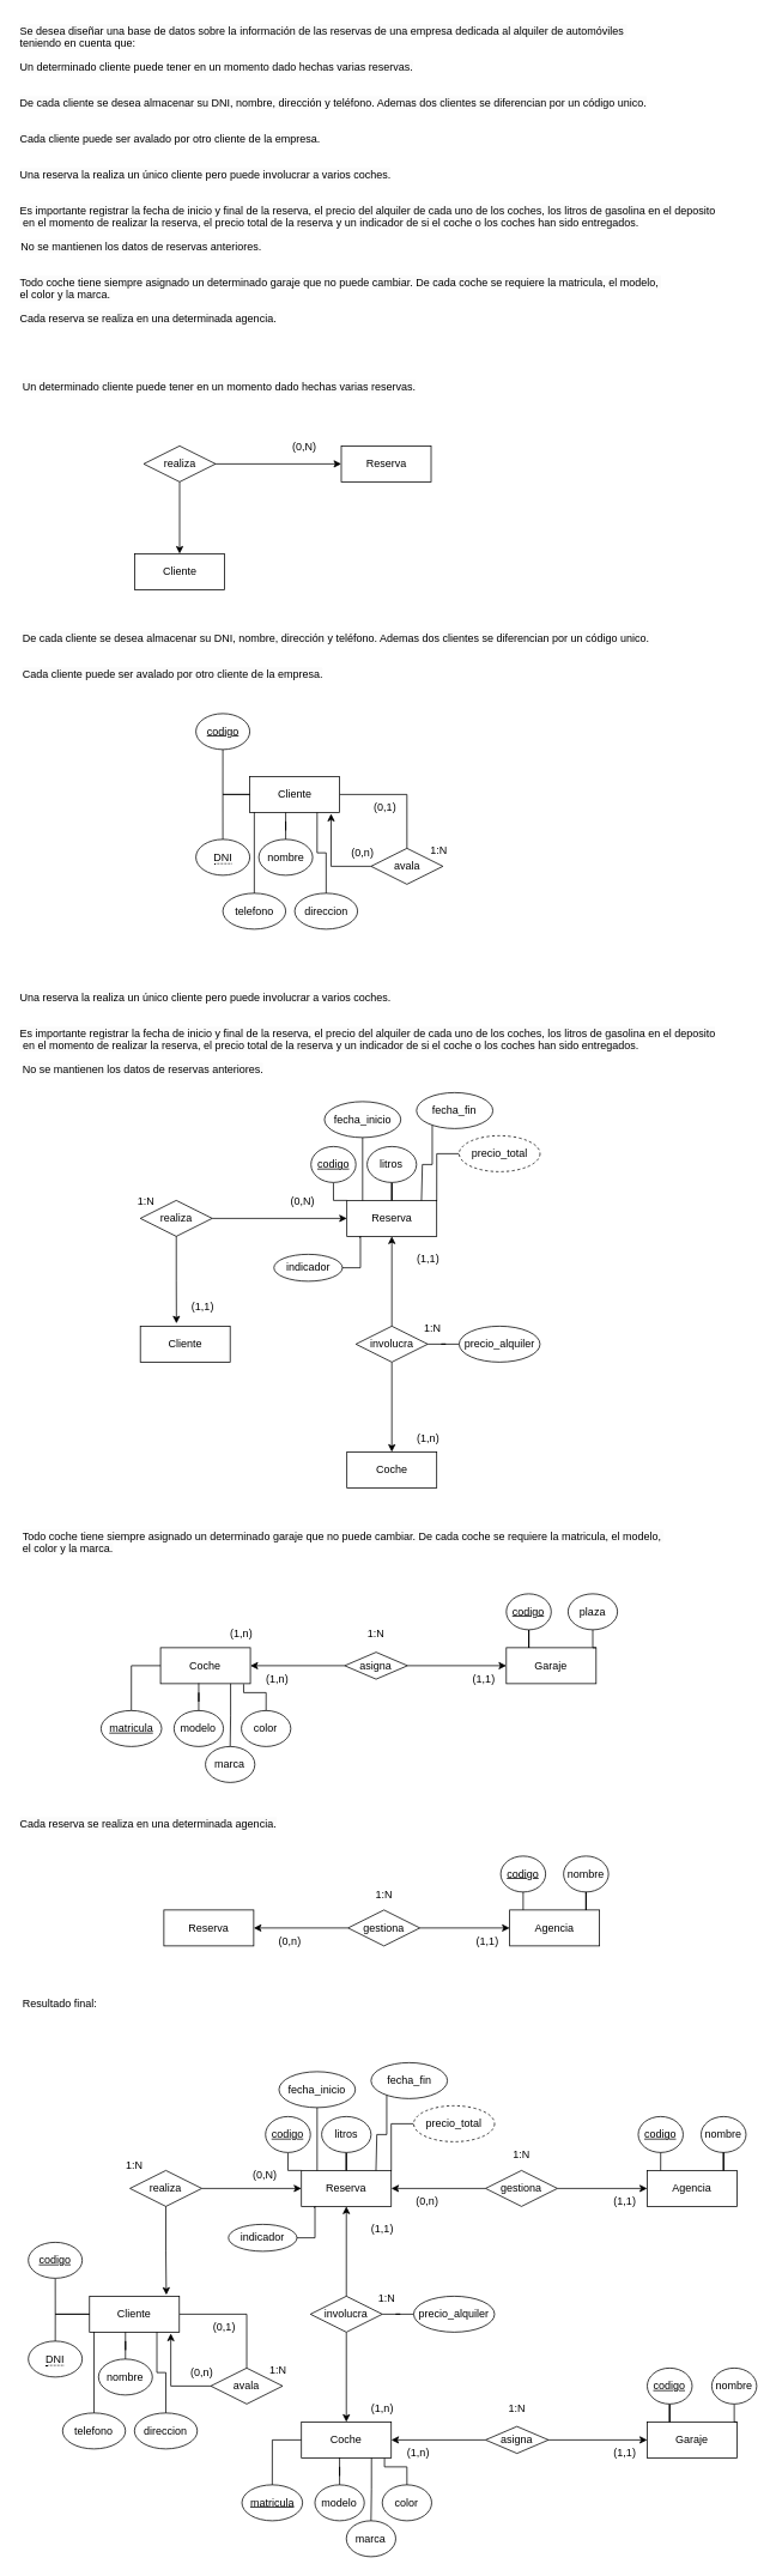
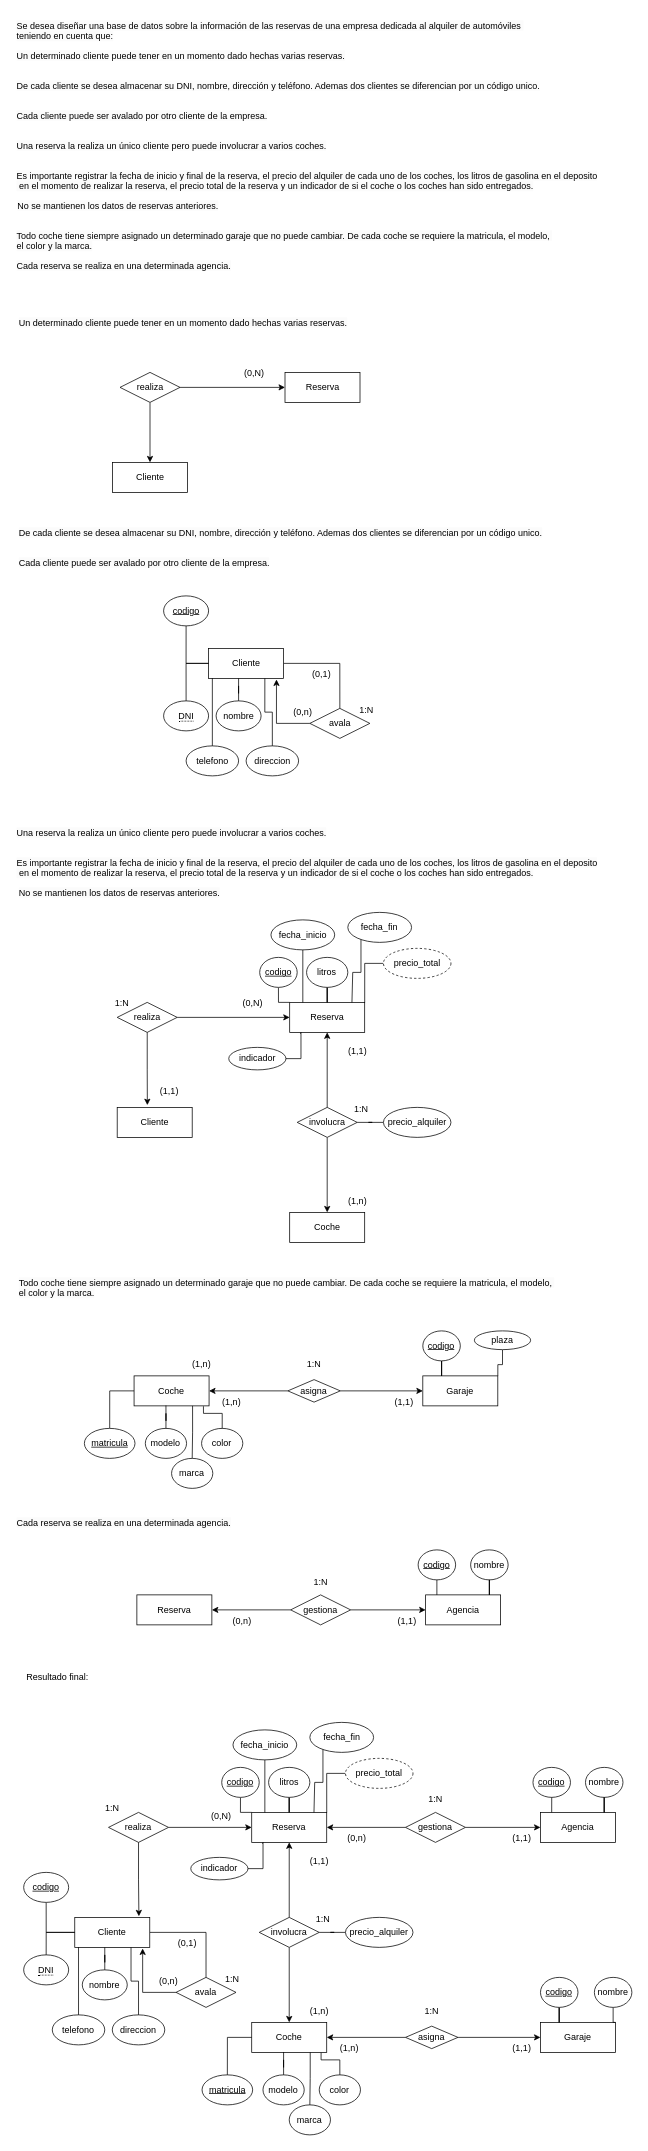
- <mxCell id="103" value="plaza" style="ellipse;whiteSpace=wrap;html=1;align=center;" vertex="1" parent="1"><mxGeometry x="632" y="1774" width="55" height="40" as="geometry" /></mxCell>
+ <mxCell id="103" value="plaza" style="ellipse;whiteSpace=wrap;html=1;align=center;" vertex="1" parent="1"><mxGeometry x="632" y="1774" width="75" height="25" as="geometry" /></mxCell>
- <mxCell id="178" value="Resultado final:" style="text;html=1;align=left;verticalAlign=middle;resizable=0;points=[];autosize=1;strokeColor=none;fillColor=none;" vertex="1" parent="1"><mxGeometry x="22.63" y="2216" width="110" height="30" as="geometry" /></mxCell>
+ <mxCell id="178" value="Resultado final:" style="text;html=1;align=left;verticalAlign=middle;resizable=0;points=[];autosize=1;strokeColor=none;fillColor=none;" vertex="1" parent="1"><mxGeometry x="32.63" y="2221" width="110" height="30" as="geometry" /></mxCell>
